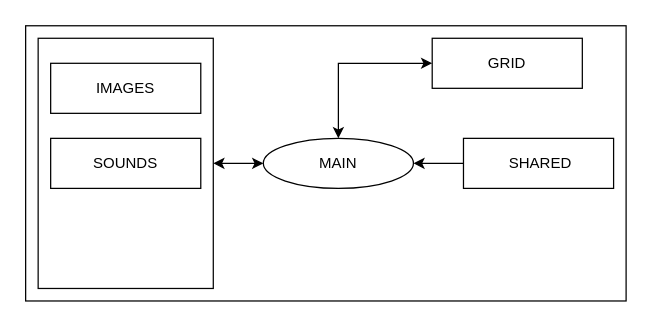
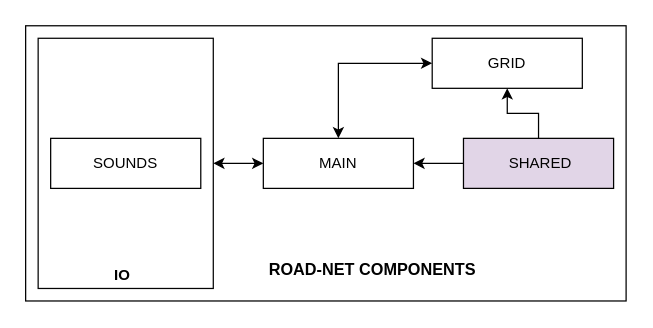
- <mxCell id="3" value="IMAGES" style="rounded=0;whiteSpace=wrap;html=1;" vertex="1" parent="1"><mxGeometry x="40" y="50" width="120" height="40" as="geometry" /></mxCell>
+ <mxCell id="6" value="" style="edgeStyle=orthogonalEdgeStyle;rounded=0;orthogonalLoop=1;jettySize=auto;html=1;" edge="1" parent="1" source="7" target="9"><mxGeometry relative="1" as="geometry" /></mxCell>
- <mxCell id="8" value="MAIN" style="ellipse;whiteSpace=wrap;html=1;" vertex="1" parent="1"><mxGeometry x="210" y="110" width="120" height="40" as="geometry" /></mxCell>
+ <mxCell id="8" value="MAIN" style="rounded=0;whiteSpace=wrap;html=1;" vertex="1" parent="1"><mxGeometry x="210" y="110" width="120" height="40" as="geometry" /></mxCell>
- <mxCell id="7" value="&lt;p&gt;&amp;nbsp;SHARED&lt;/p&gt;" style="rounded=0;whiteSpace=wrap;html=1;" vertex="1" parent="1"><mxGeometry x="370" y="110" width="120" height="40" as="geometry" /></mxCell>
+ <mxCell id="7" value="&lt;p&gt;&amp;nbsp;SHARED&lt;/p&gt;" style="rounded=0;whiteSpace=wrap;html=1;fillColor=#e1d5e7;" vertex="1" parent="1"><mxGeometry x="370" y="110" width="120" height="40" as="geometry" /></mxCell>
+ <mxCell id="13" value="&lt;font style=&quot;font-size: 13px;&quot;&gt;&lt;b&gt;&lt;font style=&quot;font-size: 13px;&quot;&gt;ROAD-NET&lt;/font&gt; COMPONENTS&lt;/b&gt;&lt;/font&gt;" style="text;html=1;strokeColor=none;fillColor=none;align=center;verticalAlign=middle;whiteSpace=wrap;rounded=0;" vertex="1" parent="1"><mxGeometry x="210" y="200" width="175" height="30" as="geometry" /></mxCell>
+ <mxCell id="12" value="&lt;b&gt;IO&lt;/b&gt;" style="text;html=1;strokeColor=none;fillColor=none;align=center;verticalAlign=middle;whiteSpace=wrap;rounded=0;" vertex="1" parent="1"><mxGeometry x="80" y="210" width="35" height="20" as="geometry" /></mxCell>
